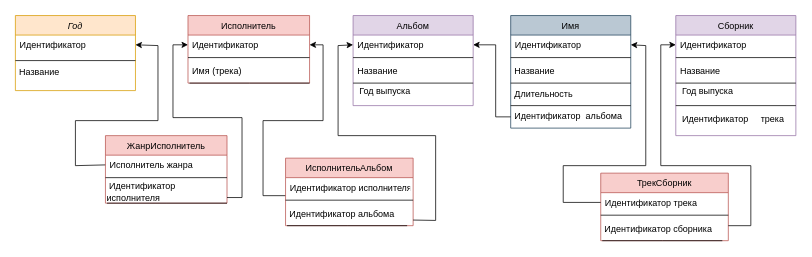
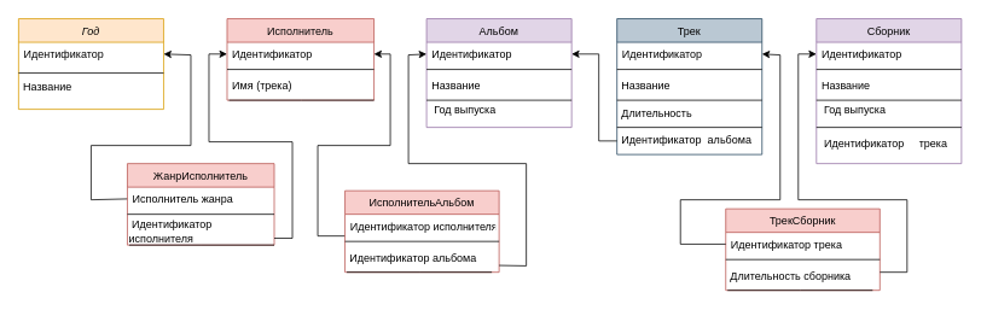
- <mxCell id="10" value="Имя" style="swimlane;fontStyle=0;align=center;verticalAlign=top;childLayout=stackLayout;horizontal=1;startSize=26;horizontalStack=0;resizeParent=1;resizeLast=0;collapsible=1;marginBottom=0;rounded=0;shadow=0;strokeWidth=1;fillColor=#bac8d3;strokeColor=#23445d;" parent="1" vertex="1"><mxGeometry x="680" y="20" width="160" height="150" as="geometry"><mxRectangle x="340" y="380" width="170" height="26" as="alternateBounds" /></mxGeometry></mxCell>
+ <mxCell id="10" value="Трек" style="swimlane;fontStyle=0;align=center;verticalAlign=top;childLayout=stackLayout;horizontal=1;startSize=26;horizontalStack=0;resizeParent=1;resizeLast=0;collapsible=1;marginBottom=0;rounded=0;shadow=0;strokeWidth=1;fillColor=#bac8d3;strokeColor=#23445d;" parent="1" vertex="1"><mxGeometry x="680" y="20" width="160" height="150" as="geometry"><mxRectangle x="340" y="380" width="170" height="26" as="alternateBounds" /></mxGeometry></mxCell>
- <mxCell id="52" value="&amp;nbsp;Идентификатор сборника" style="text;html=1;strokeColor=none;fillColor=none;align=left;verticalAlign=middle;whiteSpace=wrap;rounded=0;shadow=1;" vertex="1" parent="48"><mxGeometry y="60" width="170" height="30" as="geometry" /></mxCell>
+ <mxCell id="52" value="&amp;nbsp;Длительность сборника" style="text;html=1;strokeColor=none;fillColor=none;align=left;verticalAlign=middle;whiteSpace=wrap;rounded=0;shadow=1;" vertex="1" parent="48"><mxGeometry y="60" width="170" height="30" as="geometry" /></mxCell>
